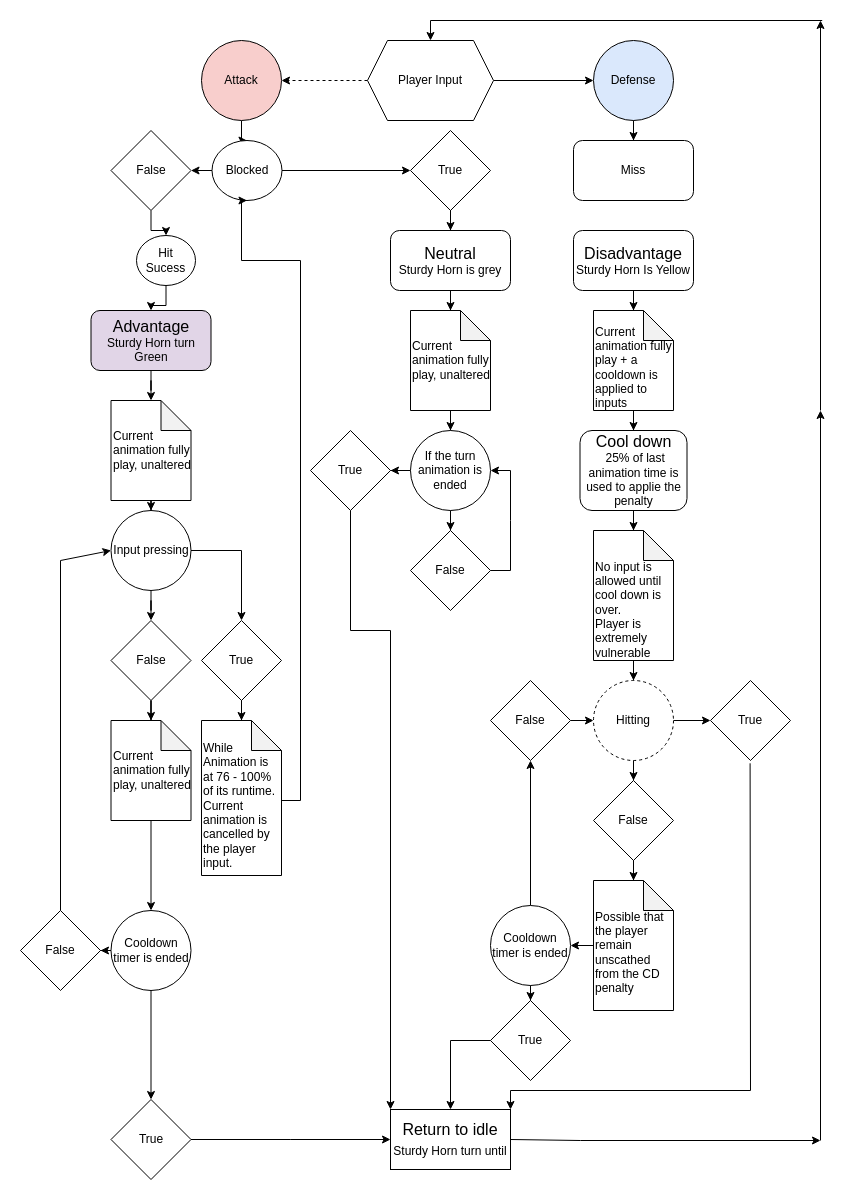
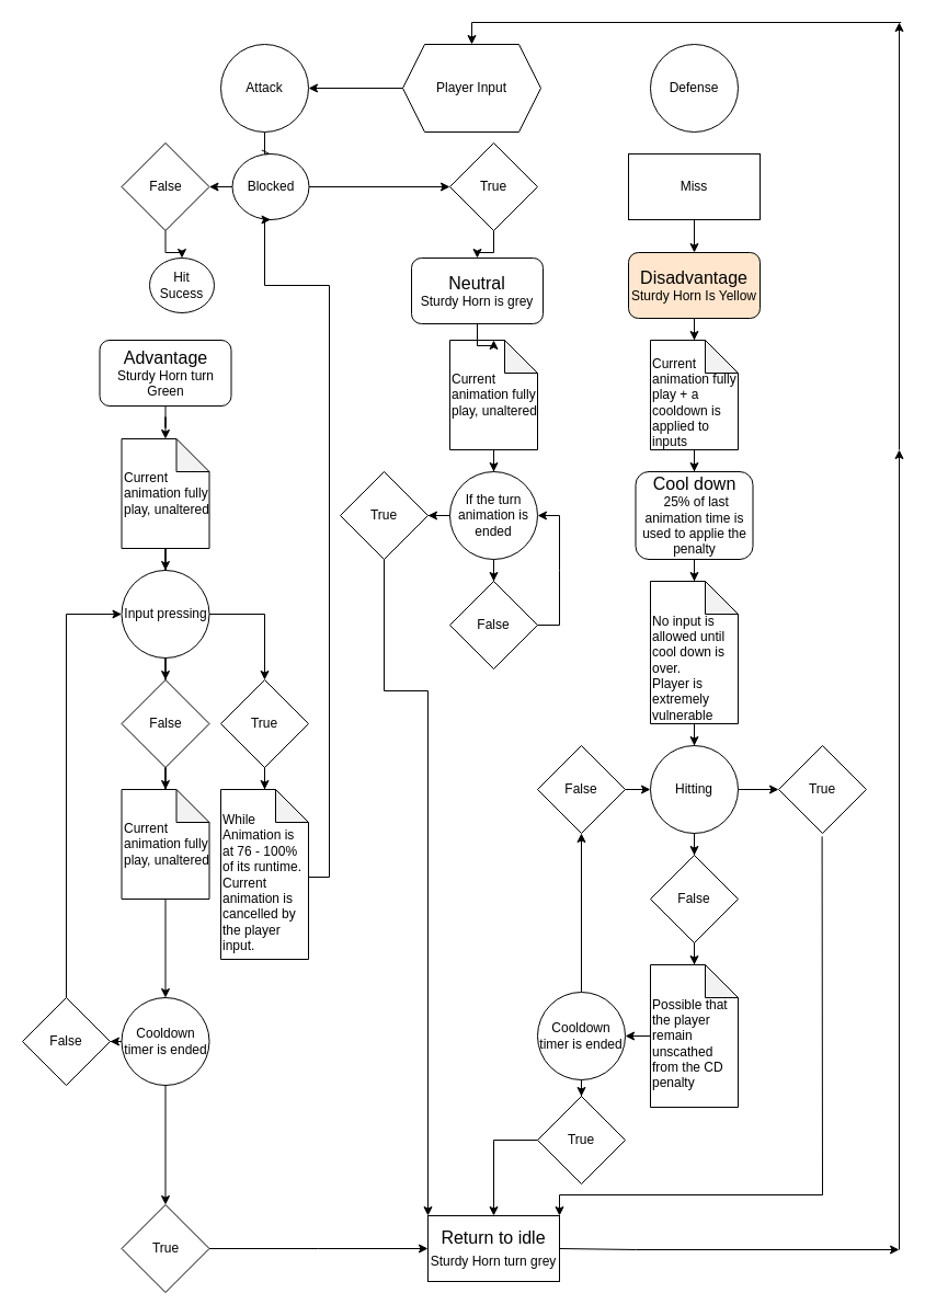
- <mxCell id="6" value="Attack" style="ellipse;whiteSpace=wrap;html=1;fillColor=#f8cecc;" parent="1" vertex="1"><mxGeometry x="201" y="40" width="80" height="80" as="geometry" /></mxCell>
+ <mxCell id="6" value="Attack" style="ellipse;whiteSpace=wrap;html=1;" parent="1" vertex="1"><mxGeometry x="201" y="40" width="80" height="80" as="geometry" /></mxCell>
- <mxCell id="2" value="" style="edgeStyle=orthogonalEdgeStyle;rounded=0;orthogonalLoop=1;jettySize=auto;html=1;dashed=1;" parent="1" source="4" target="6" edge="1"><mxGeometry relative="1" as="geometry" /></mxCell>
+ <mxCell id="2" value="" style="edgeStyle=orthogonalEdgeStyle;rounded=0;orthogonalLoop=1;jettySize=auto;html=1;" parent="1" source="4" target="6" edge="1"><mxGeometry relative="1" as="geometry" /></mxCell>
- <mxCell id="3" value="" style="edgeStyle=orthogonalEdgeStyle;rounded=0;orthogonalLoop=1;jettySize=auto;html=1;" parent="1" source="4" target="8" edge="1"><mxGeometry relative="1" as="geometry" /></mxCell>
- <mxCell id="8" value="Defense" style="ellipse;whiteSpace=wrap;html=1;fillColor=#dae8fc;" parent="1" vertex="1"><mxGeometry x="593" y="40" width="80" height="80" as="geometry" /></mxCell>
+ <mxCell id="8" value="Defense" style="ellipse;whiteSpace=wrap;html=1;" parent="1" vertex="1"><mxGeometry x="593" y="40" width="80" height="80" as="geometry" /></mxCell>
- <mxCell id="7" value="" style="edgeStyle=orthogonalEdgeStyle;rounded=0;orthogonalLoop=1;jettySize=auto;html=1;" parent="1" source="8" target="10" edge="1"><mxGeometry relative="1" as="geometry" /></mxCell>
- <mxCell id="5" value="" style="edgeStyle=orthogonalEdgeStyle;rounded=0;orthogonalLoop=1;jettySize=auto;html=1;" parent="1" source="6" target="29" edge="1"><mxGeometry relative="1" as="geometry" /></mxCell>
+ <mxCell id="5" value="" style="edgeStyle=orthogonalEdgeStyle;rounded=0;orthogonalLoop=1;jettySize=auto;html=1;endArrow=open;" parent="1" source="6" target="29" edge="1"><mxGeometry relative="1" as="geometry" /></mxCell>
- <mxCell id="10" value="Miss" style="whiteSpace=wrap;html=1;rounded=1;" parent="1" vertex="1"><mxGeometry x="573" y="140" width="120" height="60" as="geometry" /></mxCell>
+ <mxCell id="10" value="Miss" style="whiteSpace=wrap;html=1;" parent="1" vertex="1"><mxGeometry x="573" y="140" width="120" height="60" as="geometry" /></mxCell>
+ <mxCell id="9" style="edgeStyle=orthogonalEdgeStyle;rounded=0;orthogonalLoop=1;jettySize=auto;html=1;entryX=0.5;entryY=0;entryDx=0;entryDy=0;" parent="1" source="10" target="11" edge="1"><mxGeometry relative="1" as="geometry" /></mxCell>
- <mxCell id="33" value="&lt;font style=&quot;font-size: 16px;&quot;&gt;Neutral&lt;/font&gt;&lt;div&gt;Sturdy Horn is grey&lt;/div&gt;" style="rounded=1;whiteSpace=wrap;html=1;" parent="1" vertex="1"><mxGeometry x="390" y="230" width="120" height="60" as="geometry" /></mxCell>
+ <mxCell id="33" value="&lt;font style=&quot;font-size: 16px;&quot;&gt;Neutral&lt;/font&gt;&lt;div&gt;Sturdy Horn is grey&lt;/div&gt;" style="rounded=1;whiteSpace=wrap;html=1;" parent="1" vertex="1"><mxGeometry x="375" y="235" width="120" height="60" as="geometry" /></mxCell>
- <mxCell id="11" value="&lt;font style=&quot;font-size: 16px;&quot;&gt;Disadvantage&lt;/font&gt;&lt;div&gt;Sturdy Horn Is Yellow&lt;/div&gt;" style="rounded=1;whiteSpace=wrap;html=1;" parent="1" vertex="1"><mxGeometry x="573" y="230" width="120" height="60" as="geometry" /></mxCell>
+ <mxCell id="11" value="&lt;font style=&quot;font-size: 16px;&quot;&gt;Disadvantage&lt;/font&gt;&lt;div&gt;Sturdy Horn Is Yellow&lt;/div&gt;" style="rounded=1;whiteSpace=wrap;html=1;fillColor=#ffe6cc;" parent="1" vertex="1"><mxGeometry x="573" y="230" width="120" height="60" as="geometry" /></mxCell>
- <mxCell id="37" style="edgeStyle=orthogonalEdgeStyle;rounded=0;orthogonalLoop=1;jettySize=auto;html=1;entryX=0.5;entryY=0;entryDx=0;entryDy=0;" parent="1" source="38" target="39" edge="1"><mxGeometry relative="1" as="geometry" /></mxCell>
- <mxCell id="39" value="&lt;font style=&quot;font-size: 16px;&quot;&gt;Advantage&lt;/font&gt;&lt;div&gt;Sturdy Horn turn Green&lt;/div&gt;" style="rounded=1;whiteSpace=wrap;html=1;fillColor=#e1d5e7;" parent="1" vertex="1"><mxGeometry x="90.5" y="310" width="120" height="60" as="geometry" /></mxCell>
+ <mxCell id="39" value="&lt;font style=&quot;font-size: 16px;&quot;&gt;Advantage&lt;/font&gt;&lt;div&gt;Sturdy Horn turn Green&lt;/div&gt;" style="rounded=1;whiteSpace=wrap;html=1;" parent="1" vertex="1"><mxGeometry x="90.5" y="310" width="120" height="60" as="geometry" /></mxCell>
- <mxCell id="45" value="Input pressing" style="ellipse;whiteSpace=wrap;html=1;" parent="1" vertex="1"><mxGeometry x="110.5" y="510" width="80" height="80" as="geometry" /></mxCell>
+ <mxCell id="45" value="Input pressing" style="ellipse;whiteSpace=wrap;html=1;" parent="1" vertex="1"><mxGeometry x="110.5" y="520" width="80" height="80" as="geometry" /></mxCell>
- <mxCell id="21" value="Hitting" style="ellipse;whiteSpace=wrap;html=1;aspect=fixed;dashed=1;" parent="1" vertex="1"><mxGeometry x="593" y="680" width="80" height="80" as="geometry" /></mxCell>
+ <mxCell id="21" value="Hitting" style="ellipse;whiteSpace=wrap;html=1;aspect=fixed;" parent="1" vertex="1"><mxGeometry x="593" y="680" width="80" height="80" as="geometry" /></mxCell>
- <mxCell id="80" value="&lt;font style=&quot;font-size: 16px;&quot;&gt;Return to idle&lt;/font&gt;&lt;div&gt;&lt;font style=&quot;font-size: 16px;&quot;&gt;&lt;span style=&quot;font-size: 12px;&quot;&gt;Sturdy Horn turn until&lt;/span&gt;&lt;/font&gt;&lt;/div&gt;" style="rounded=0;whiteSpace=wrap;html=1;" vertex="1" parent="1"><mxGeometry x="390" y="1109" width="120" height="60" as="geometry" /></mxCell>
+ <mxCell id="80" value="&lt;font style=&quot;font-size: 16px;&quot;&gt;Return to idle&lt;/font&gt;&lt;div&gt;&lt;font style=&quot;font-size: 16px;&quot;&gt;&lt;span style=&quot;font-size: 12px;&quot;&gt;Sturdy Horn turn grey&lt;/span&gt;&lt;/font&gt;&lt;/div&gt;" style="rounded=0;whiteSpace=wrap;html=1;" vertex="1" parent="1"><mxGeometry x="390" y="1109" width="120" height="60" as="geometry" /></mxCell>
